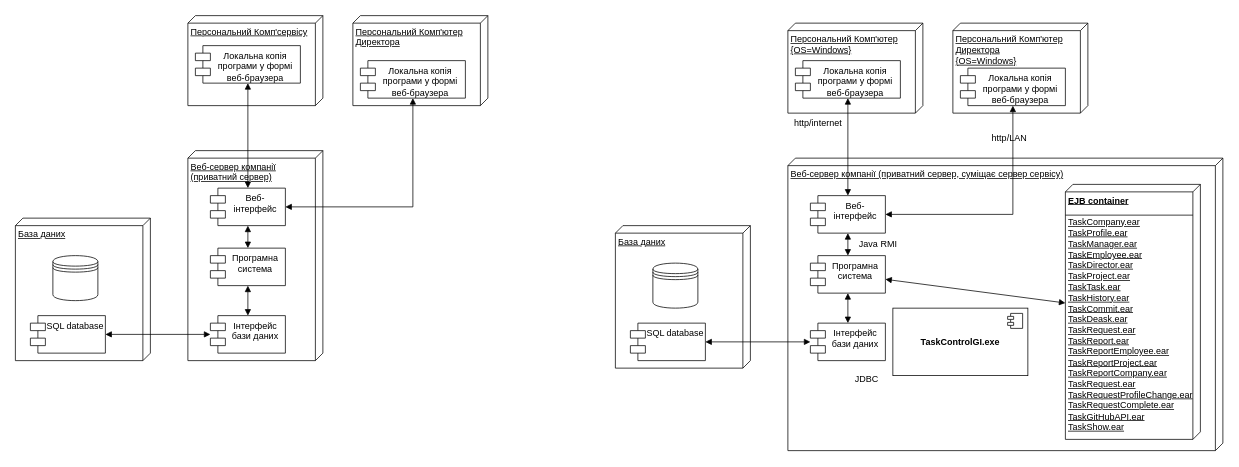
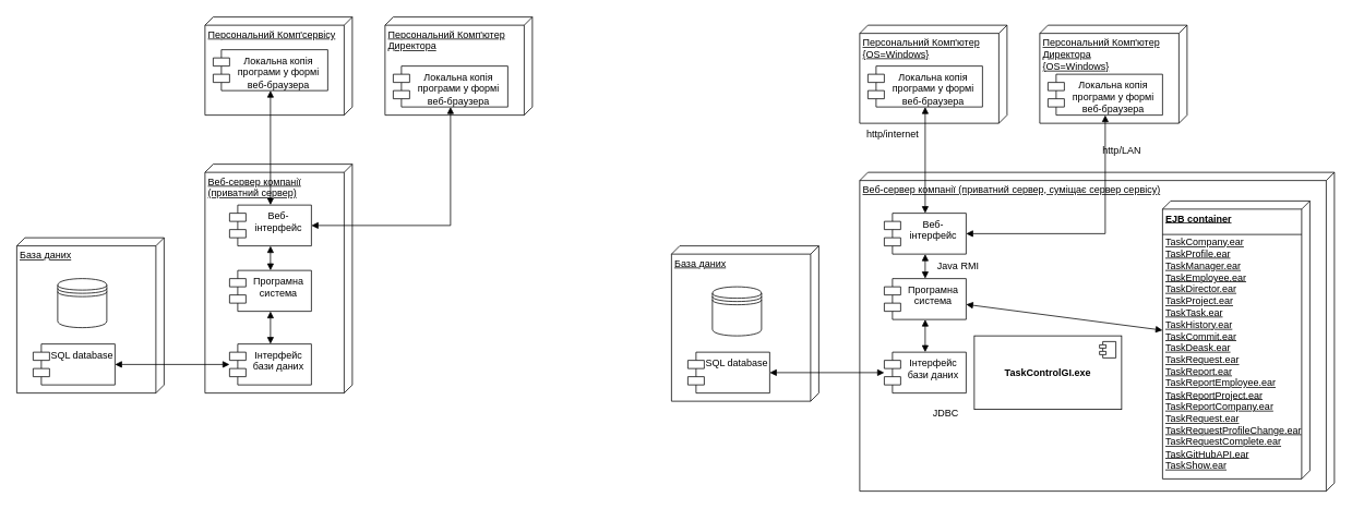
- <mxCell id="42" value="http/LAN" style="text;html=1;align=center;verticalAlign=middle;resizable=0;points=[];autosize=1;strokeColor=none;fillColor=none;" vertex="1" parent="1"><mxGeometry x="1310" y="168" width="70" height="30" as="geometry" /></mxCell>
+ <mxCell id="42" value="http/LAN" style="text;html=1;align=center;verticalAlign=middle;resizable=0;points=[];autosize=1;strokeColor=none;fillColor=none;" vertex="1" parent="1"><mxGeometry x="1335" y="168" width="70" height="30" as="geometry" /></mxCell>
